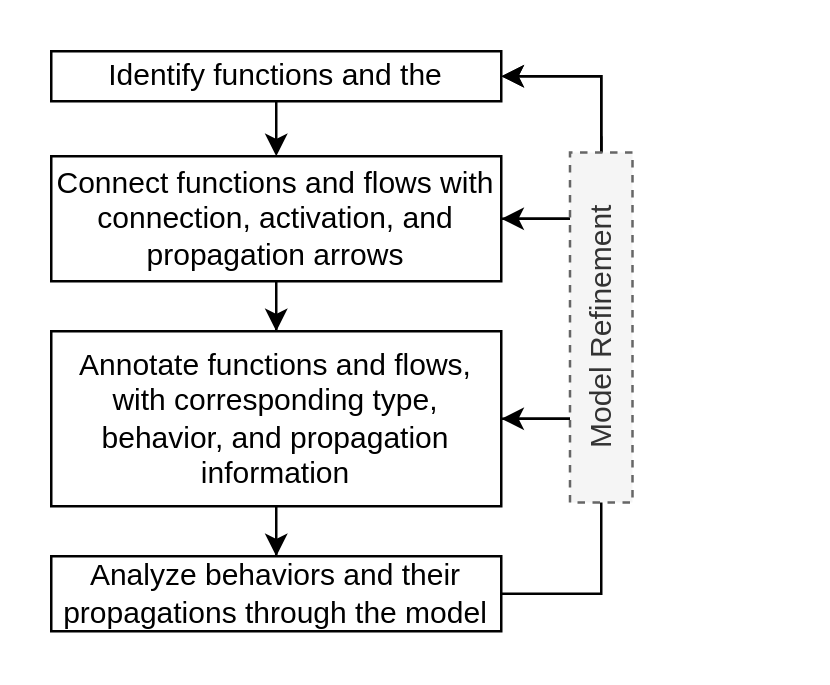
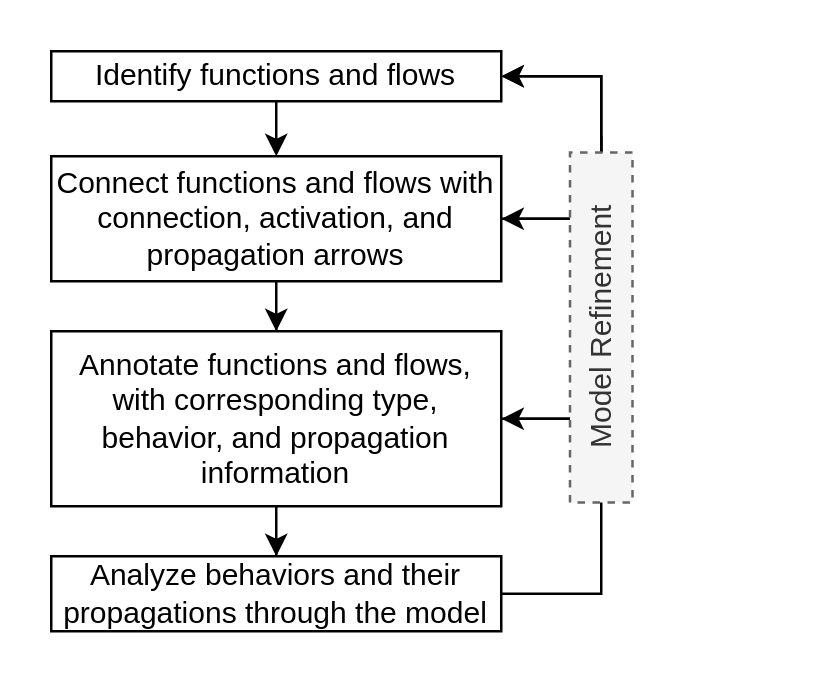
- <mxCell id="6" value="Identify functions and the" style="rounded=0;whiteSpace=wrap;html=1;" vertex="1" parent="1"><mxGeometry x="20" y="20" width="180" height="20" as="geometry" /></mxCell>
+ <mxCell id="6" value="Identify functions and flows" style="rounded=0;whiteSpace=wrap;html=1;" vertex="1" parent="1"><mxGeometry x="20" y="20" width="180" height="20" as="geometry" /></mxCell>
